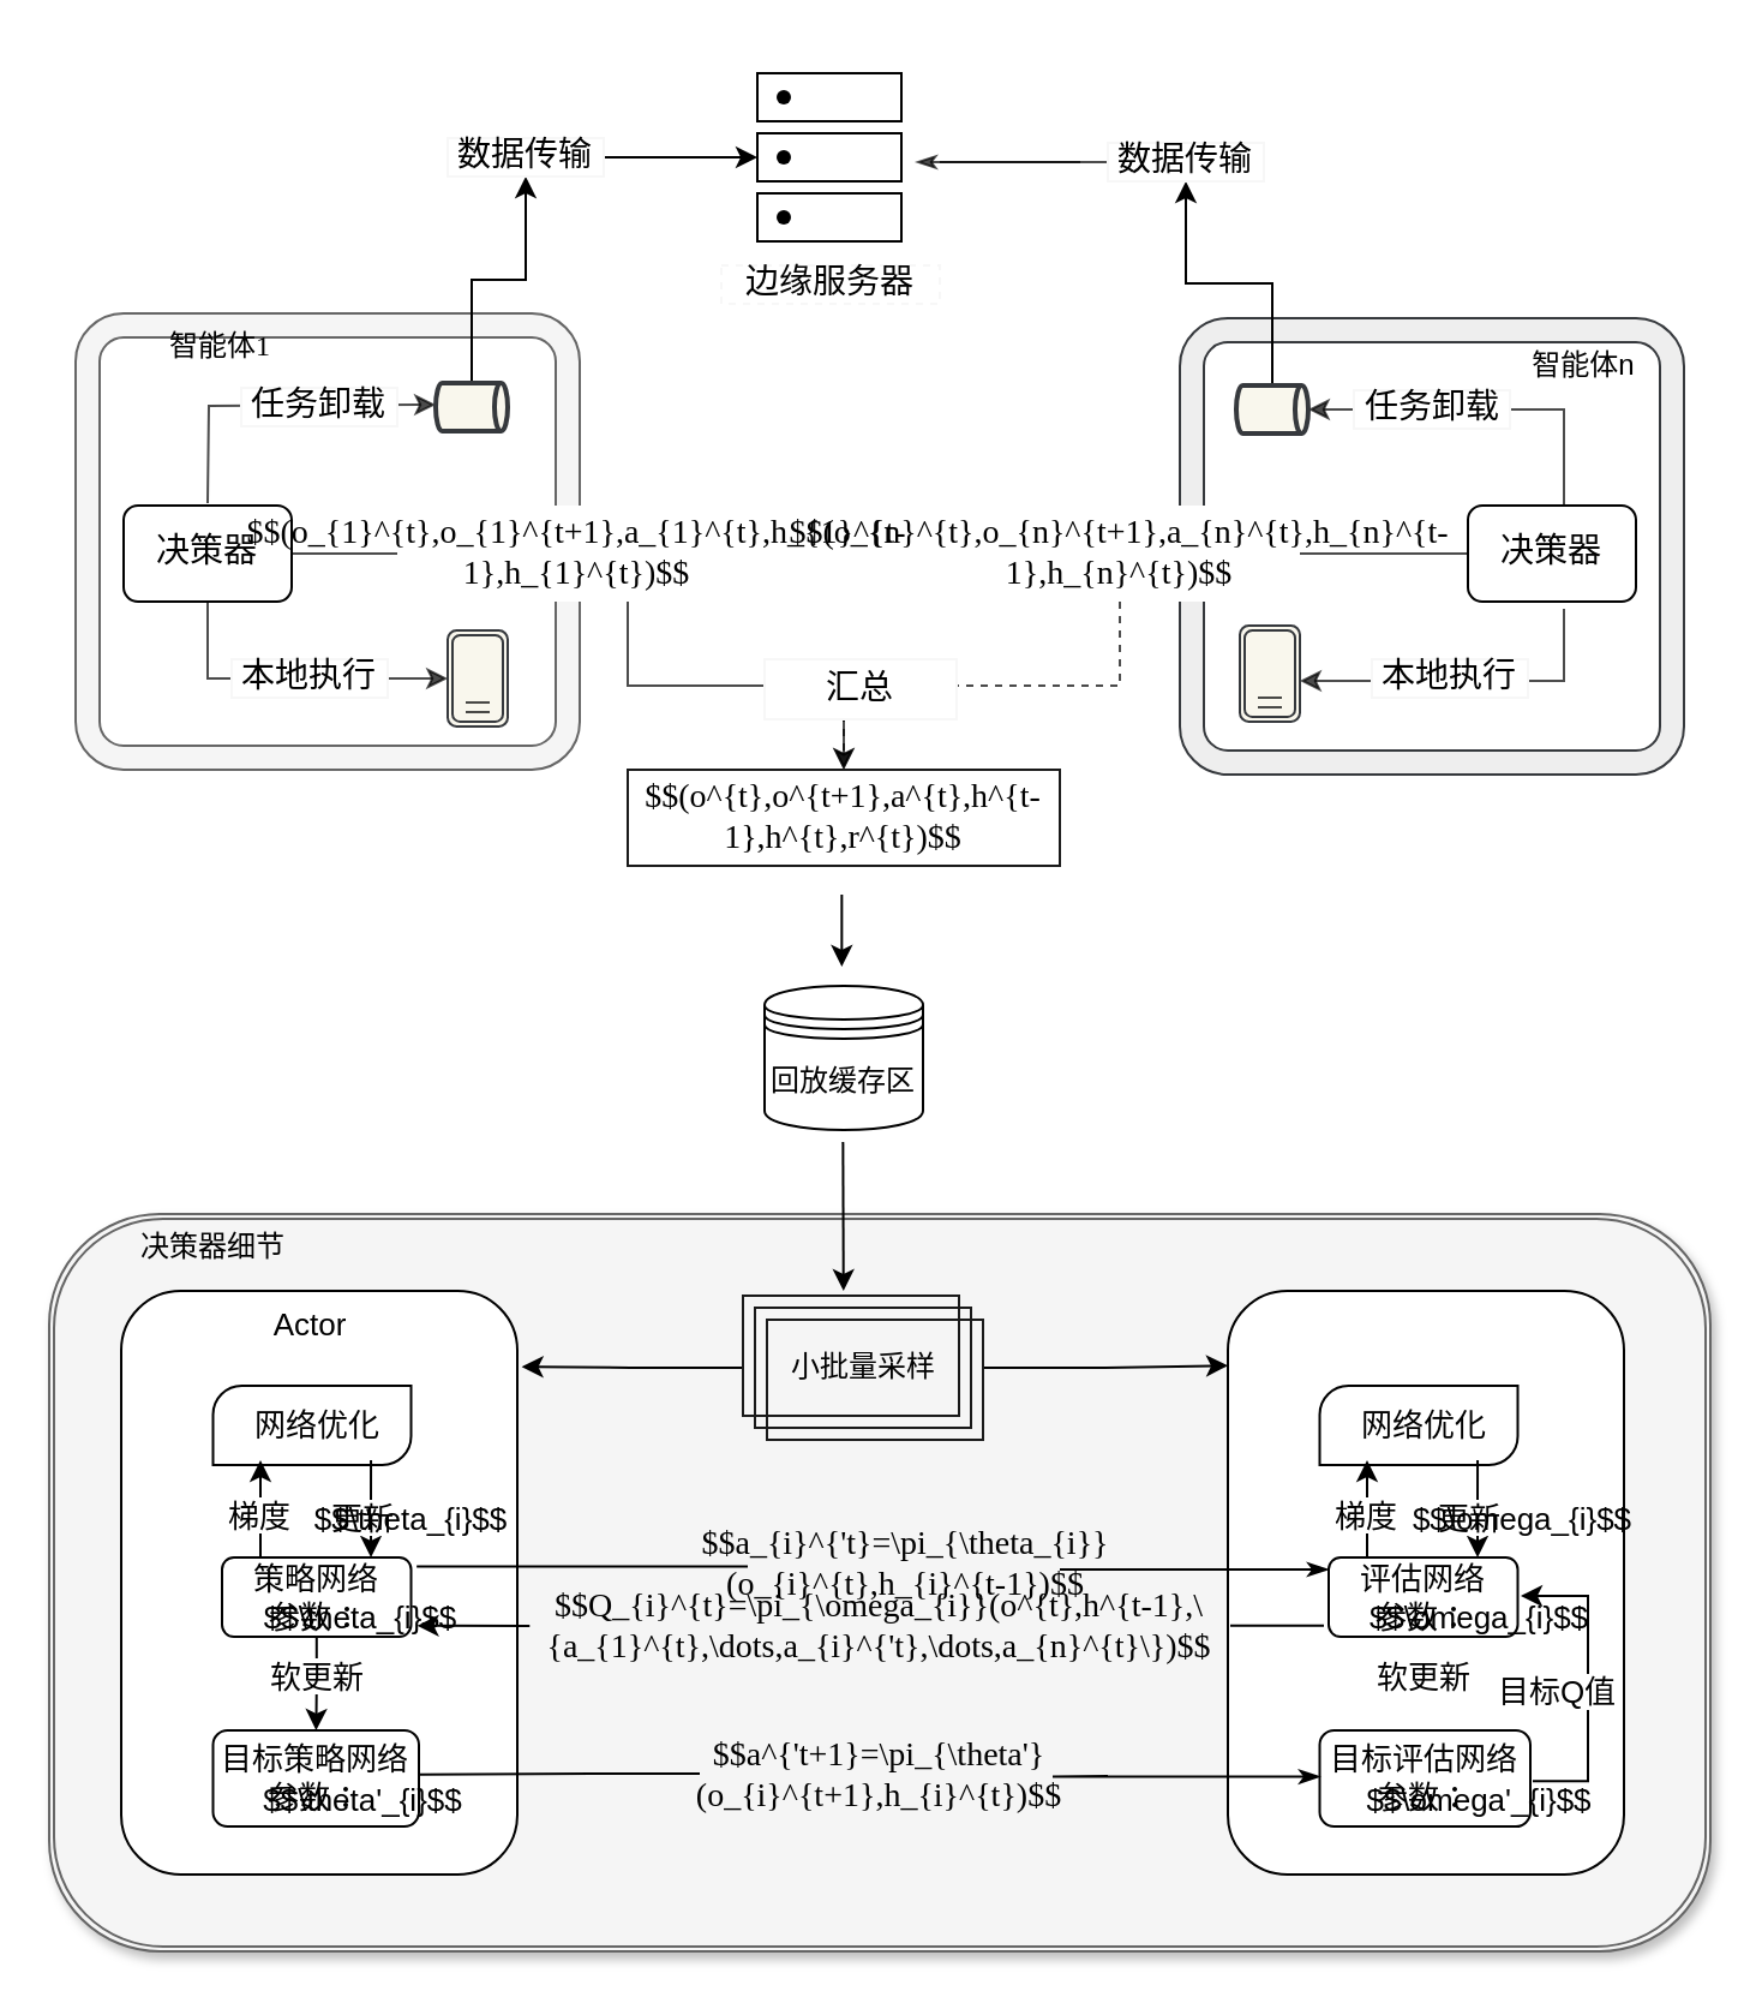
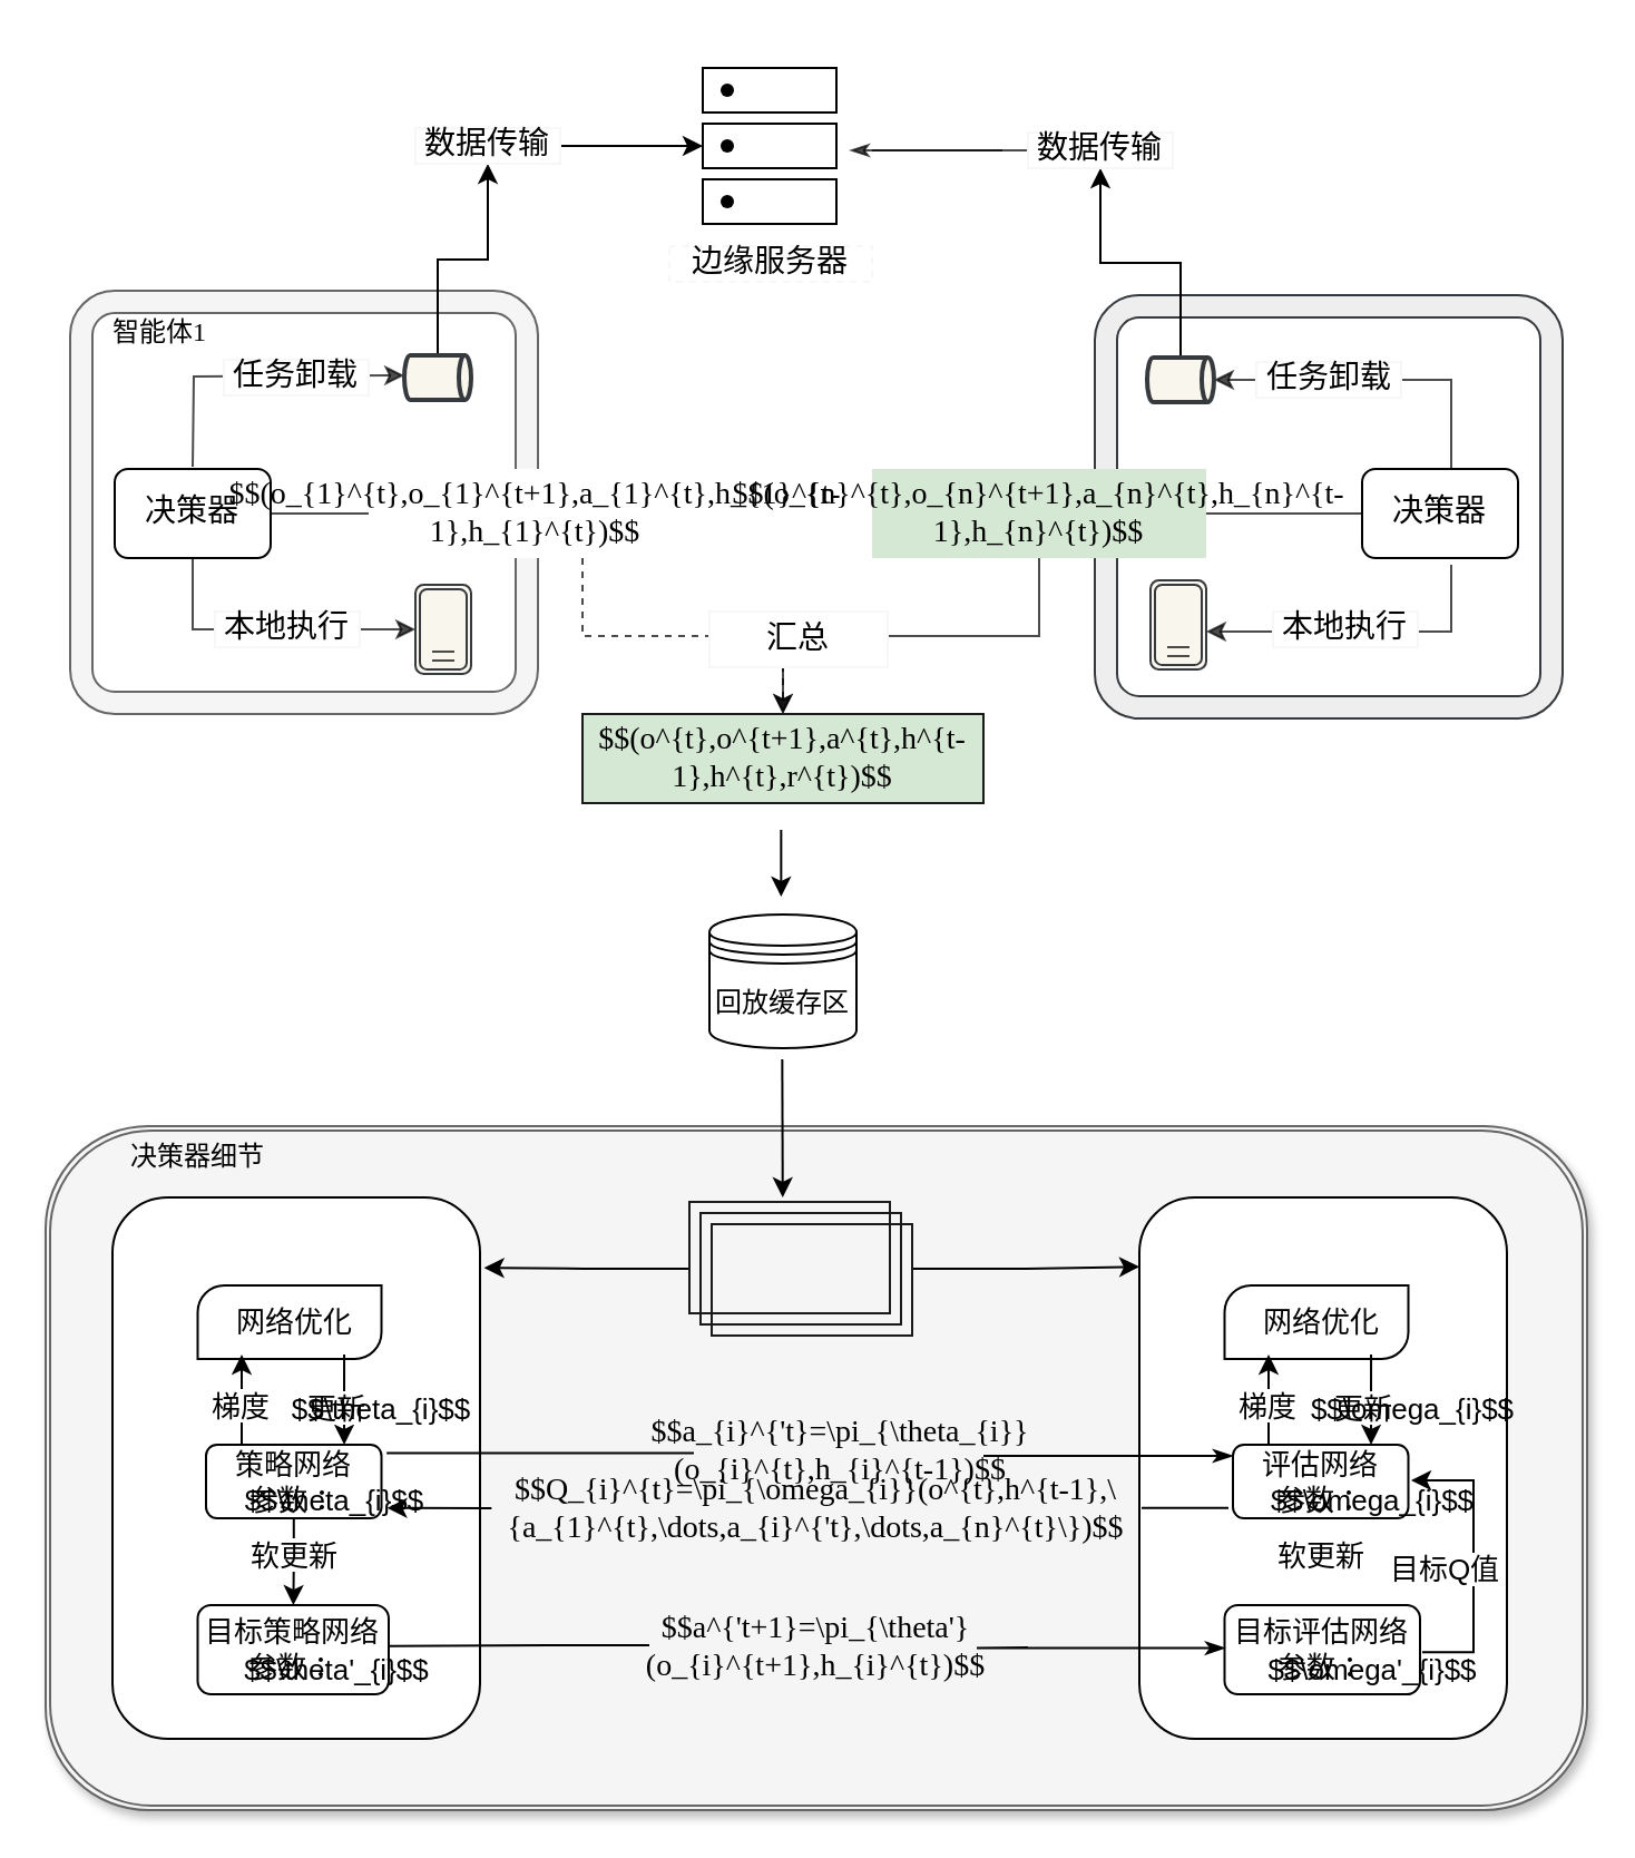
- <mxCell id="11" value="&lt;font face=&quot;Comic Sans MS&quot;&gt;智能体1&lt;/font&gt;" style="text;html=1;resizable=0;autosize=1;align=center;verticalAlign=middle;points=[];fillColor=none;strokeColor=none;rounded=0;" parent="1" vertex="1"><mxGeometry x="61" y="134" width="60" height="20" as="geometry" /></mxCell>
+ <mxCell id="11" value="&lt;font face=&quot;Comic Sans MS&quot;&gt;智能体1&lt;/font&gt;" style="text;html=1;resizable=0;autosize=1;align=center;verticalAlign=middle;points=[];fillColor=none;strokeColor=none;rounded=0;" parent="1" vertex="1"><mxGeometry x="41" y="139" width="60" height="20" as="geometry" /></mxCell>
- <mxCell id="18" value="智能体n" style="text;html=1;resizable=0;autosize=1;align=center;verticalAlign=middle;points=[];fillColor=none;strokeColor=none;rounded=0;" parent="1" vertex="1"><mxGeometry x="628.5" y="142" width="60" height="20" as="geometry" /></mxCell>
- <mxCell id="20" value="$$(o_{n}^{t},o_{n}^{t+1},a_{n}^{t},h_{n}^{t-1},h_{n}^{t})$$" style="rounded=0;whiteSpace=wrap;html=1;fontFamily=Comic Sans MS;fontSize=14;shadow=0;sketch=0;glass=0;strokeColor=none;" parent="1" vertex="1"><mxGeometry x="391" y="210" width="150" height="40" as="geometry" /></mxCell>
+ <mxCell id="20" value="$$(o_{n}^{t},o_{n}^{t+1},a_{n}^{t},h_{n}^{t-1},h_{n}^{t})$$" style="rounded=0;whiteSpace=wrap;html=1;fontFamily=Comic Sans MS;fontSize=14;shadow=0;sketch=0;glass=0;strokeColor=none;fillColor=#d5e8d4;" parent="1" vertex="1"><mxGeometry x="391" y="210" width="150" height="40" as="geometry" /></mxCell>
- <mxCell id="14" value="" style="edgeStyle=orthogonalEdgeStyle;rounded=0;jumpStyle=none;orthogonalLoop=1;jettySize=auto;html=1;fontFamily=Helvetica;fontSize=14;fontColor=#1A1A1A;opacity=70;" parent="1" source="15" target="21" edge="1"><mxGeometry relative="1" as="geometry"><Array as="points"><mxPoint x="261" y="285" /><mxPoint x="351" y="285" /></Array></mxGeometry></mxCell>
+ <mxCell id="14" value="" style="edgeStyle=orthogonalEdgeStyle;rounded=0;jumpStyle=none;orthogonalLoop=1;jettySize=auto;html=1;fontFamily=Helvetica;fontSize=14;fontColor=#1A1A1A;opacity=70;dashed=1;" parent="1" source="15" target="21" edge="1"><mxGeometry relative="1" as="geometry"><Array as="points"><mxPoint x="261" y="285" /><mxPoint x="351" y="285" /></Array></mxGeometry></mxCell>
- <mxCell id="19" value="" style="edgeStyle=orthogonalEdgeStyle;rounded=0;jumpStyle=none;orthogonalLoop=1;jettySize=auto;html=1;fontFamily=Helvetica;fontSize=14;fontColor=#1A1A1A;opacity=70;dashed=1;" parent="1" source="20" target="21" edge="1"><mxGeometry relative="1" as="geometry" /></mxCell>
+ <mxCell id="19" value="" style="edgeStyle=orthogonalEdgeStyle;rounded=0;jumpStyle=none;orthogonalLoop=1;jettySize=auto;html=1;fontFamily=Helvetica;fontSize=14;fontColor=#1A1A1A;opacity=70;" parent="1" source="20" target="21" edge="1"><mxGeometry relative="1" as="geometry" /></mxCell>
- <mxCell id="21" value="$$(o^{t},o^{t+1},a^{t},h^{t-1},h^{t},r^{t})$$" style="rounded=0;whiteSpace=wrap;html=1;fontFamily=Comic Sans MS;fontSize=14;shadow=0;sketch=0;glass=0;strokeColor=#1A1A1A;" parent="1" vertex="1"><mxGeometry x="261" y="320" width="180" height="40" as="geometry" /></mxCell>
+ <mxCell id="21" value="$$(o^{t},o^{t+1},a^{t},h^{t-1},h^{t},r^{t})$$" style="rounded=0;whiteSpace=wrap;html=1;fontFamily=Comic Sans MS;fontSize=14;shadow=0;sketch=0;glass=0;strokeColor=#1A1A1A;fillColor=#d5e8d4;" parent="1" vertex="1"><mxGeometry x="261" y="320" width="180" height="40" as="geometry" /></mxCell>
- <mxCell id="51" value="Actor" style="text;html=1;strokeColor=none;fillColor=none;align=center;verticalAlign=middle;whiteSpace=wrap;rounded=0;fontSize=13;" vertex="1" parent="1"><mxGeometry x="99" y="536" width="60" height="30" as="geometry" /></mxCell>
- <mxCell id="28" value="&lt;font face=&quot;Comic Sans MS&quot;&gt;小批量采样&lt;/font&gt;" style="text;html=1;resizable=0;autosize=1;align=center;verticalAlign=middle;points=[];fillColor=none;strokeColor=none;rounded=0;" parent="1" vertex="1"><mxGeometry x="319" y="559" width="80" height="20" as="geometry" /></mxCell>
